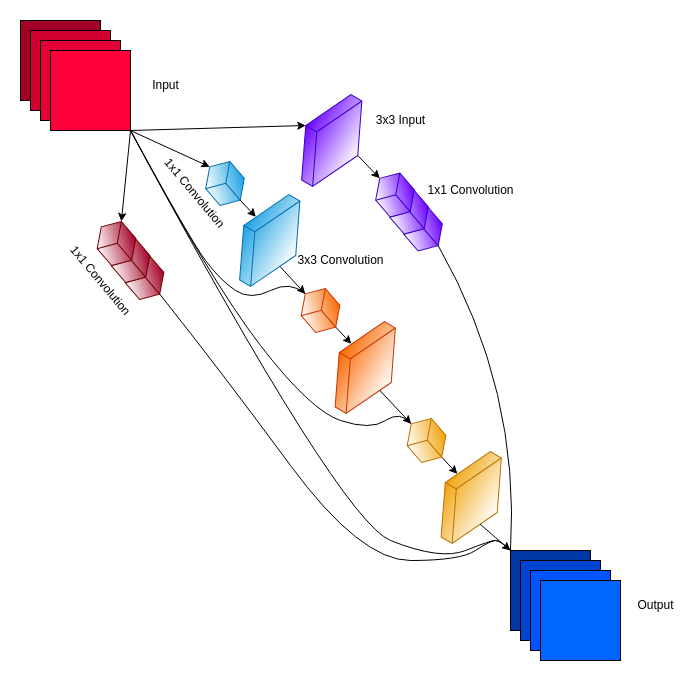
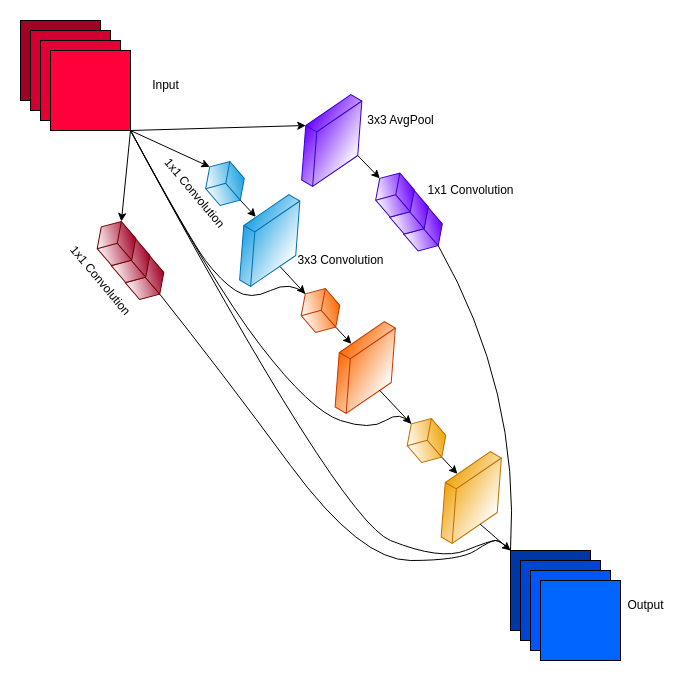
- <mxCell id="24" value="3x3 Input" style="text;html=1;align=center;verticalAlign=middle;resizable=0;points=[];autosize=1;strokeColor=none;fillColor=none;" vertex="1" parent="1"><mxGeometry x="360" y="110" width="80" height="20" as="geometry" /></mxCell>
+ <mxCell id="24" value="3x3 AvgPool" style="text;html=1;align=center;verticalAlign=middle;resizable=0;points=[];autosize=1;strokeColor=none;fillColor=none;" vertex="1" parent="1"><mxGeometry x="360" y="110" width="80" height="20" as="geometry" /></mxCell>
- <mxCell id="45" value="Output" style="text;html=1;align=center;verticalAlign=middle;resizable=0;points=[];autosize=1;strokeColor=none;fillColor=none;" vertex="1" parent="1"><mxGeometry x="630" y="595" width="50" height="20" as="geometry" /></mxCell>
+ <mxCell id="45" value="Output" style="text;html=1;align=center;verticalAlign=middle;resizable=0;points=[];autosize=1;strokeColor=none;fillColor=none;" vertex="1" parent="1"><mxGeometry x="620" y="595" width="50" height="20" as="geometry" /></mxCell>
